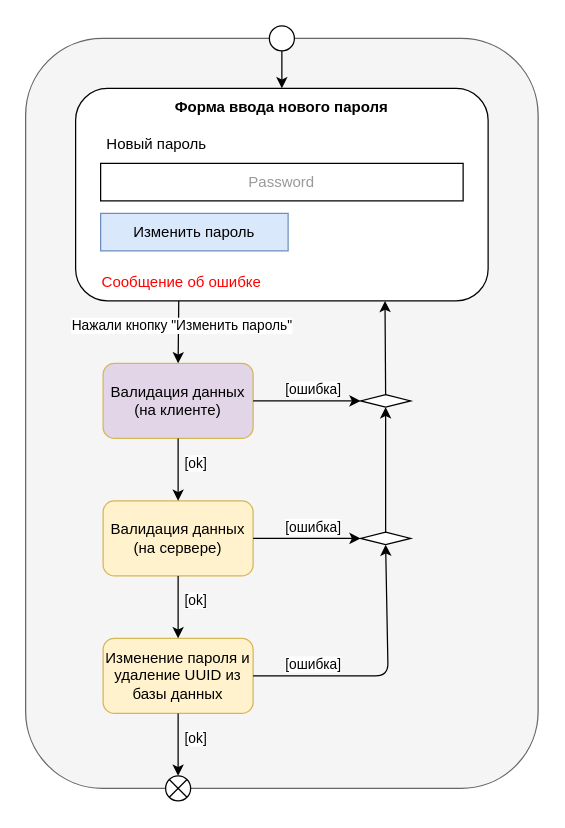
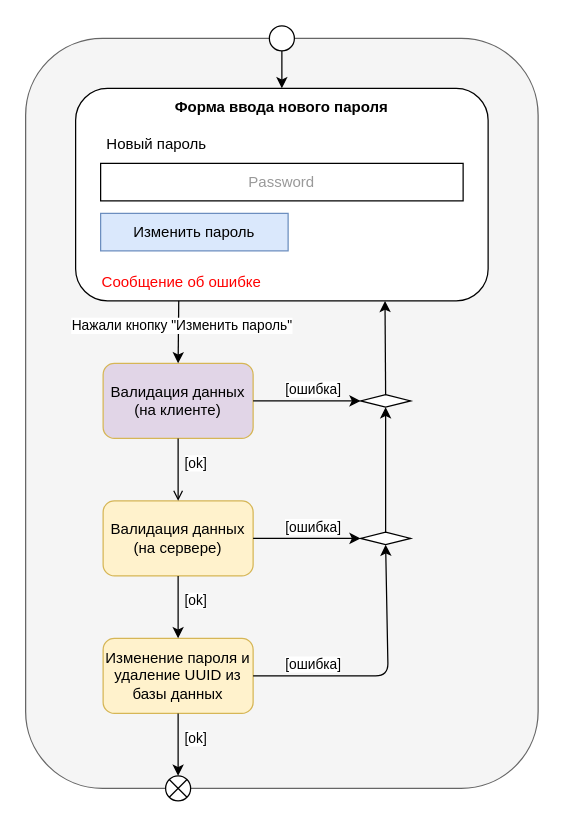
- <mxCell id="20" value="" style="endArrow=classic;html=1;rounded=1;exitX=0.5;exitY=1;exitDx=0;exitDy=0;entryX=0.5;entryY=0;entryDx=0;entryDy=0;curved=0;" parent="1" source="11" target="18" edge="1"><mxGeometry width="50" height="50" relative="1" as="geometry"><mxPoint x="143" y="350" as="sourcePoint" /><mxPoint x="300" y="440" as="targetPoint" /></mxGeometry></mxCell>
+ <mxCell id="20" value="" style="endArrow=open;html=1;rounded=1;exitX=0.5;exitY=1;exitDx=0;exitDy=0;entryX=0.5;entryY=0;entryDx=0;entryDy=0;curved=0;" parent="1" source="11" target="18" edge="1"><mxGeometry width="50" height="50" relative="1" as="geometry"><mxPoint x="143" y="350" as="sourcePoint" /><mxPoint x="300" y="440" as="targetPoint" /></mxGeometry></mxCell>
